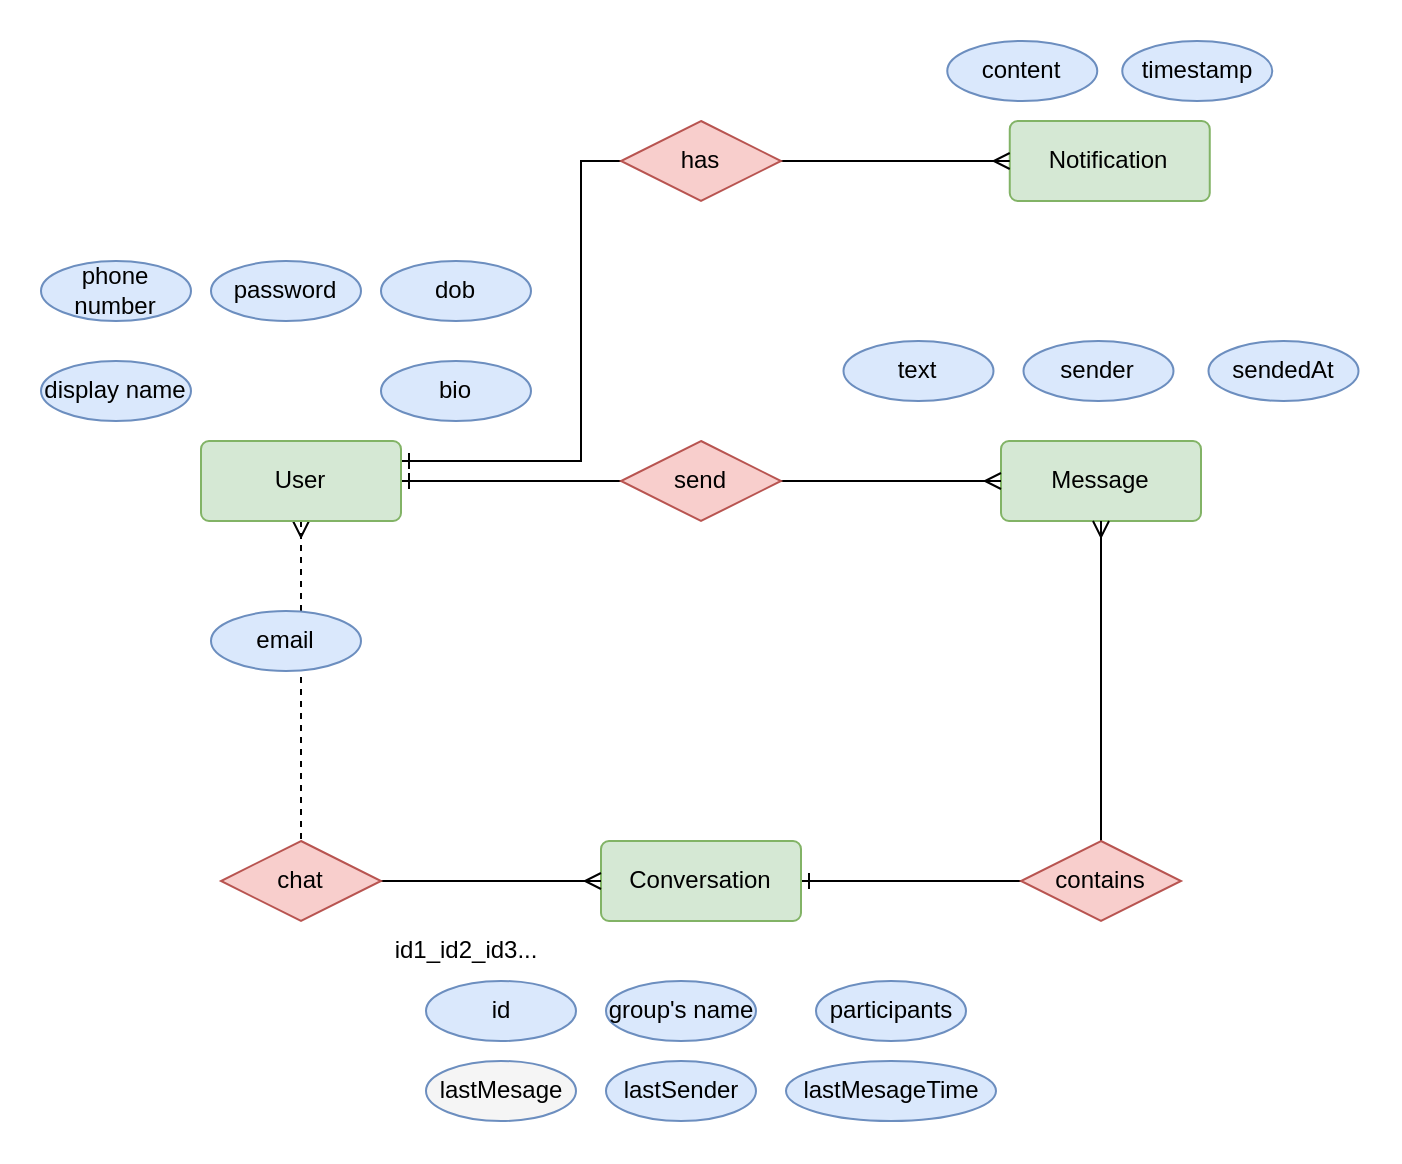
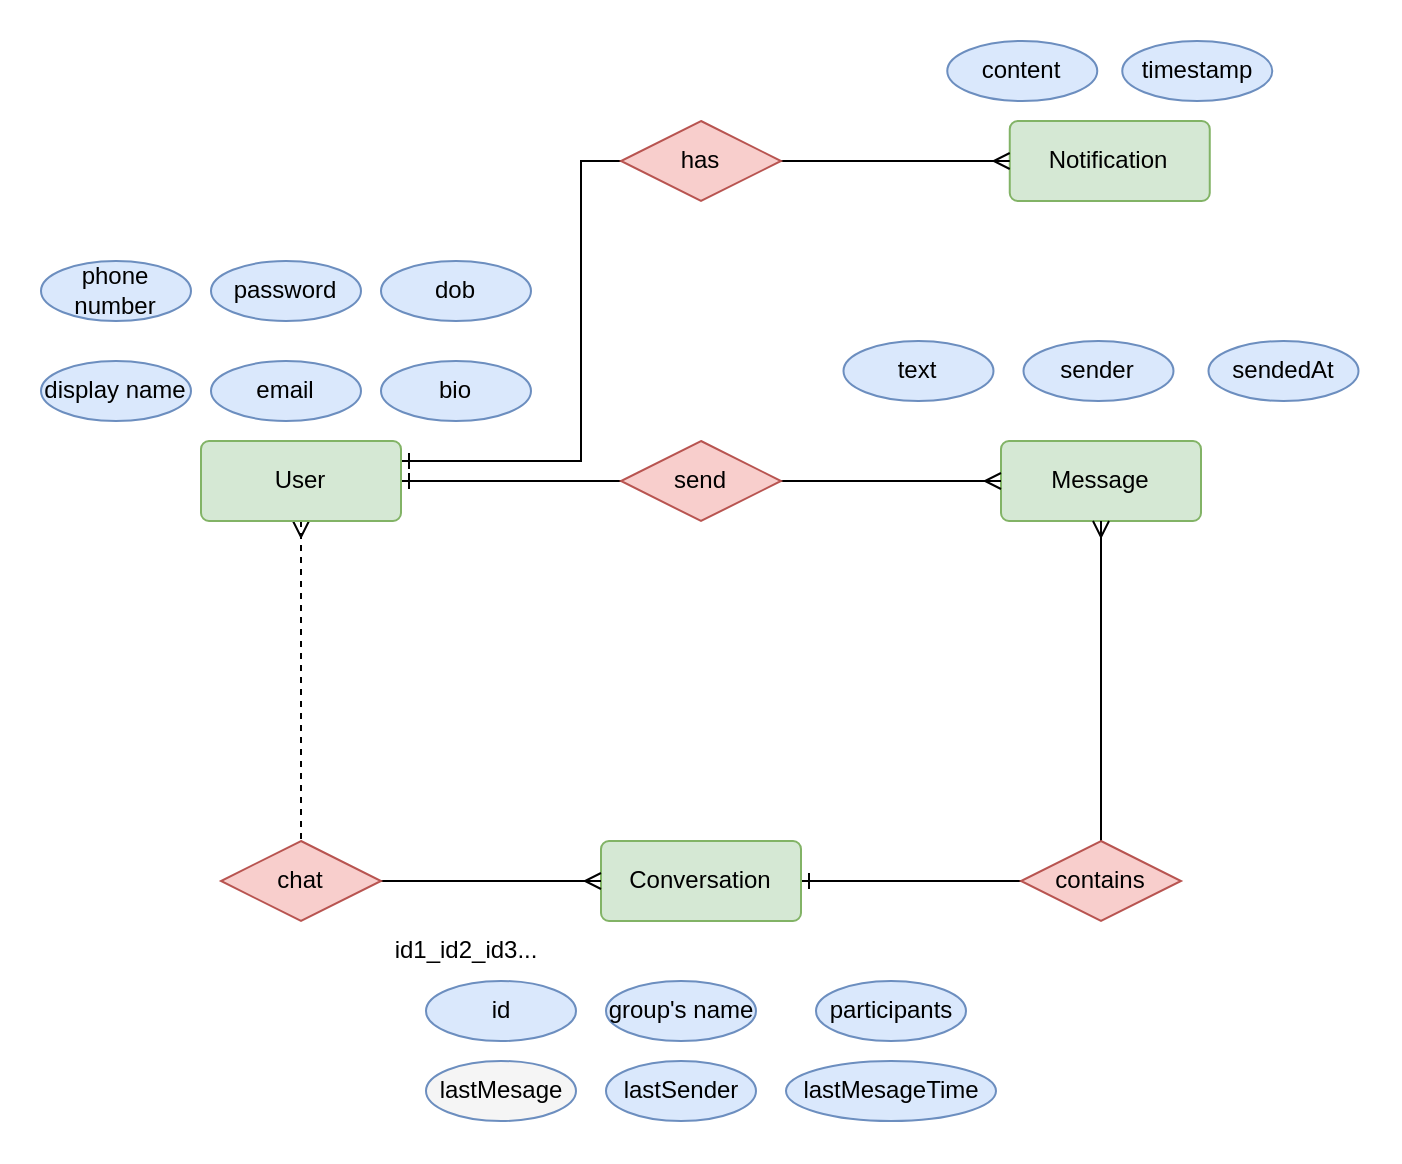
- <mxCell id="29" value="email" style="ellipse;whiteSpace=wrap;html=1;align=center;fillColor=#dae8fc;strokeColor=#6c8ebf;" parent="1" vertex="1"><mxGeometry x="105" y="305" width="75" height="30" as="geometry" /></mxCell>
+ <mxCell id="29" value="email" style="ellipse;whiteSpace=wrap;html=1;align=center;fillColor=#dae8fc;strokeColor=#6c8ebf;" parent="1" vertex="1"><mxGeometry x="105" y="180" width="75" height="30" as="geometry" /></mxCell>
